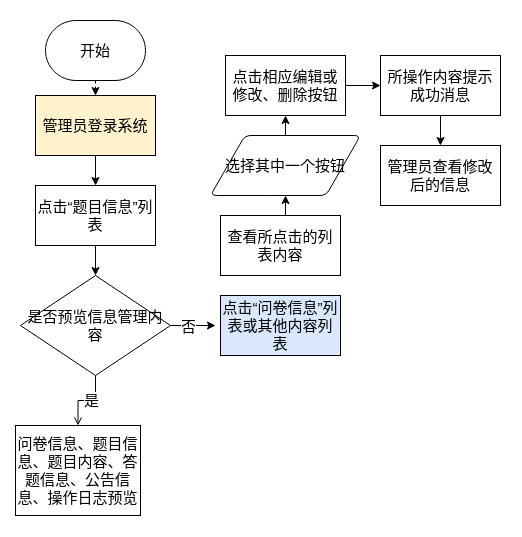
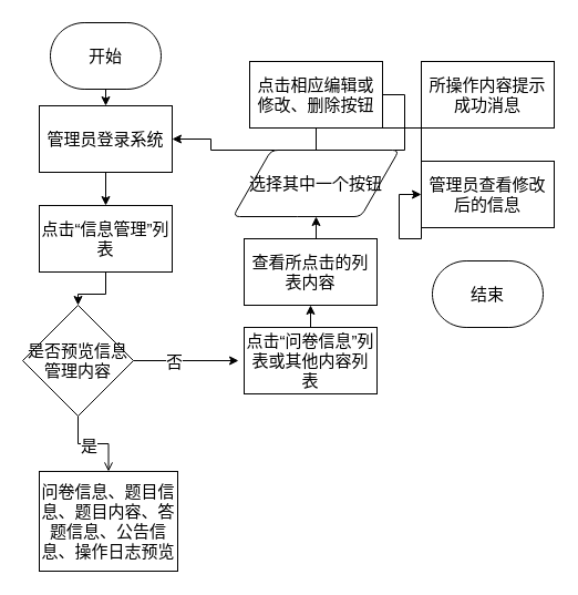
- <mxCell id="4" style="edgeStyle=orthogonalEdgeStyle;rounded=0;orthogonalLoop=1;jettySize=auto;html=1;exitX=0.5;exitY=1;exitDx=0;exitDy=0;exitPerimeter=0;entryX=0.5;entryY=0;entryDx=0;entryDy=0;fontSize=15;dashed=1;" edge="1" parent="1" source="5" target="3"><mxGeometry relative="1" as="geometry" /></mxCell>
+ <mxCell id="4" style="edgeStyle=orthogonalEdgeStyle;rounded=0;orthogonalLoop=1;jettySize=auto;html=1;exitX=0.5;exitY=1;exitDx=0;exitDy=0;exitPerimeter=0;entryX=0.5;entryY=0;entryDx=0;entryDy=0;fontSize=15;" edge="1" parent="1" source="5" target="3"><mxGeometry relative="1" as="geometry" /></mxCell>
- <mxCell id="18" style="edgeStyle=orthogonalEdgeStyle;rounded=0;orthogonalLoop=1;jettySize=auto;html=1;exitX=1;exitY=0.5;exitDx=0;exitDy=0;entryX=0;entryY=0.5;entryDx=0;entryDy=0;fontSize=15;" edge="1" parent="1" source="19" target="23"><mxGeometry relative="1" as="geometry" /></mxCell>
+ <mxCell id="18" style="edgeStyle=orthogonalEdgeStyle;rounded=0;orthogonalLoop=1;jettySize=auto;html=1;exitX=1;exitY=0.5;exitDx=0;exitDy=0;fontSize=15;" edge="1" parent="1" source="19" target="3"><mxGeometry relative="1" as="geometry" /></mxCell>
- <mxCell id="20" style="edgeStyle=orthogonalEdgeStyle;rounded=0;orthogonalLoop=1;jettySize=auto;html=1;exitX=0.5;exitY=0;exitDx=0;exitDy=0;entryX=0.5;entryY=1;entryDx=0;entryDy=0;fontSize=15;" edge="1" parent="1" source="21" target="19"><mxGeometry relative="1" as="geometry" /></mxCell>
+ <mxCell id="20" style="edgeStyle=orthogonalEdgeStyle;rounded=0;orthogonalLoop=1;jettySize=auto;html=1;exitX=0.5;exitY=0;exitDx=0;exitDy=0;fontSize=15;" edge="1" parent="1" source="21" target="24"><mxGeometry relative="1" as="geometry" /></mxCell>
- <mxCell id="3" value="管理员登录系统" style="rounded=0;whiteSpace=wrap;html=1;fontSize=15;fillColor=#fff2cc;" vertex="1" parent="1"><mxGeometry x="35" y="95" width="120" height="60" as="geometry" /></mxCell>
+ <mxCell id="3" value="管理员登录系统" style="rounded=0;whiteSpace=wrap;html=1;fontSize=15;" vertex="1" parent="1"><mxGeometry x="35" y="95" width="120" height="60" as="geometry" /></mxCell>
- <mxCell id="22" style="edgeStyle=orthogonalEdgeStyle;rounded=0;orthogonalLoop=1;jettySize=auto;html=1;exitX=0.5;exitY=1;exitDx=0;exitDy=0;entryX=0.5;entryY=0;entryDx=0;entryDy=0;fontSize=15;" edge="1" parent="1" source="23" target="24"><mxGeometry relative="1" as="geometry" /></mxCell>
- <mxCell id="7" value="点击“题目信息”列表" style="rounded=0;whiteSpace=wrap;html=1;fontSize=15;" vertex="1" parent="1"><mxGeometry x="35" y="185" width="120" height="60" as="geometry" /></mxCell>
+ <mxCell id="7" value="点击“信息管理”列表" style="rounded=0;whiteSpace=wrap;html=1;fontSize=15;" vertex="1" parent="1"><mxGeometry x="35" y="185" width="120" height="60" as="geometry" /></mxCell>
+ <mxCell id="25" value="结束" style="strokeWidth=1;html=1;shape=mxgraph.flowchart.terminator;whiteSpace=wrap;fontSize=15;" vertex="1" parent="1"><mxGeometry x="390" y="235" width="100" height="60" as="geometry" /></mxCell>
+ <mxCell id="14" style="edgeStyle=orthogonalEdgeStyle;rounded=0;orthogonalLoop=1;jettySize=auto;html=1;exitX=0.5;exitY=0;exitDx=0;exitDy=0;entryX=0.5;entryY=1;entryDx=0;entryDy=0;fontSize=15;" edge="1" parent="1" source="15" target="17"><mxGeometry relative="1" as="geometry" /></mxCell>
- <mxCell id="13" value="是否预览信息管理内容" style="strokeWidth=1;html=1;shape=mxgraph.flowchart.decision;whiteSpace=wrap;fontSize=15;" vertex="1" parent="1"><mxGeometry x="20" y="275" width="150" height="100" as="geometry" /></mxCell>
+ <mxCell id="13" value="是否预览信息管理内容" style="strokeWidth=1;html=1;shape=mxgraph.flowchart.decision;whiteSpace=wrap;fontSize=15;" vertex="1" parent="1"><mxGeometry x="20" y="275" width="100" height="100" as="geometry" /></mxCell>
- <mxCell id="15" value="点击“问卷信息”列表或其他内容列表" style="rounded=0;whiteSpace=wrap;html=1;fontSize=15;fillColor=#dae8fc;" vertex="1" parent="1"><mxGeometry x="220" y="295" width="120" height="60" as="geometry" /></mxCell>
+ <mxCell id="15" value="点击“问卷信息”列表或其他内容列表" style="rounded=0;whiteSpace=wrap;html=1;fontSize=15;" vertex="1" parent="1"><mxGeometry x="220" y="295" width="120" height="60" as="geometry" /></mxCell>
- <mxCell id="8" value="问卷信息、题目信息、题目内容、答题信息、公告信息、操作日志预览" style="rounded=0;whiteSpace=wrap;html=1;fontSize=15;" vertex="1" parent="1"><mxGeometry x="15" y="425" width="125" height="90" as="geometry" /></mxCell>
+ <mxCell id="8" value="问卷信息、题目信息、题目内容、答题信息、公告信息、操作日志预览" style="rounded=0;whiteSpace=wrap;html=1;fontSize=15;" vertex="1" parent="1"><mxGeometry x="35" y="425" width="125" height="90" as="geometry" /></mxCell>
